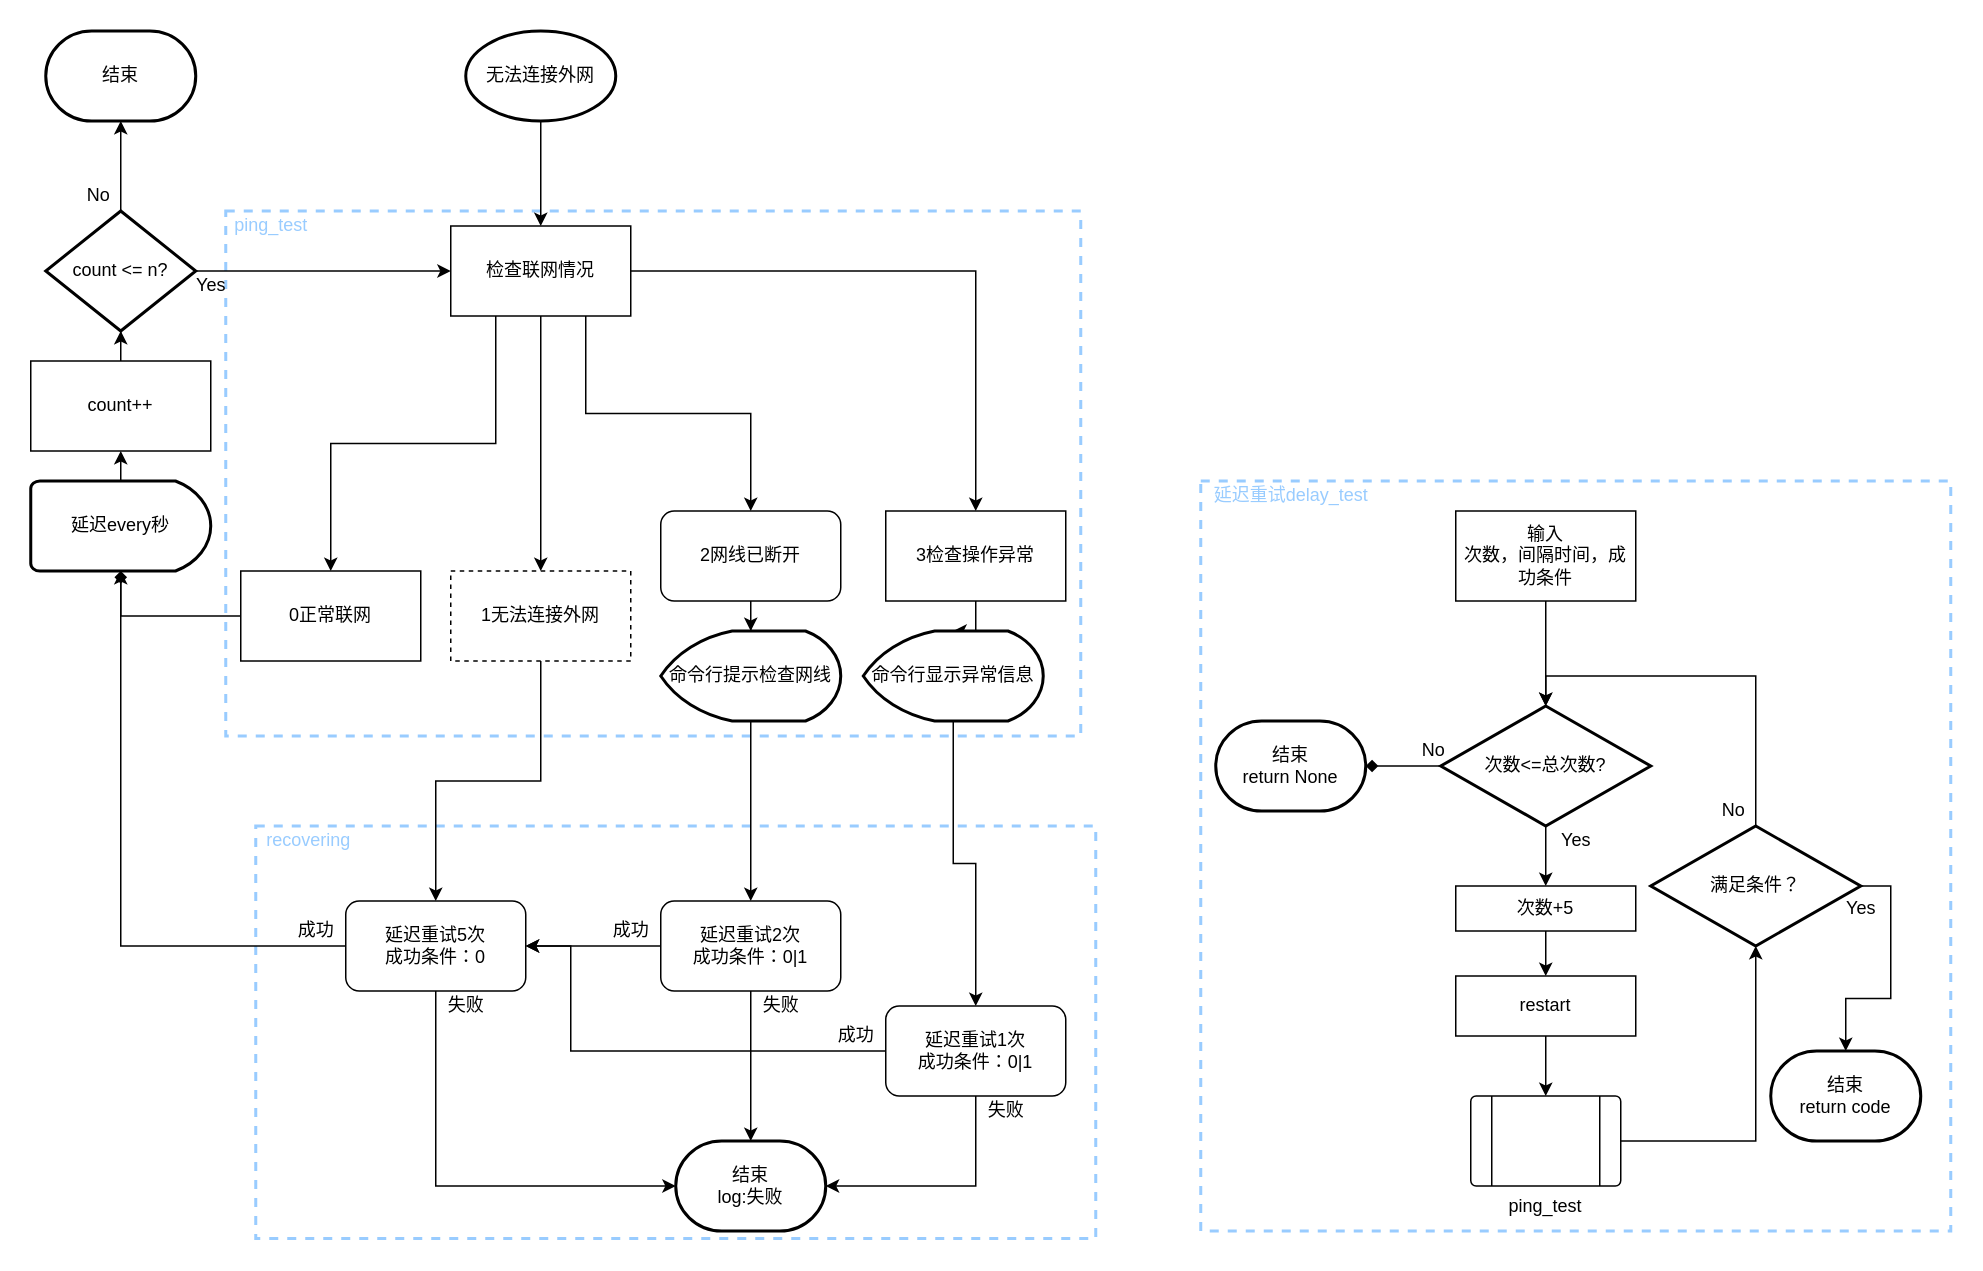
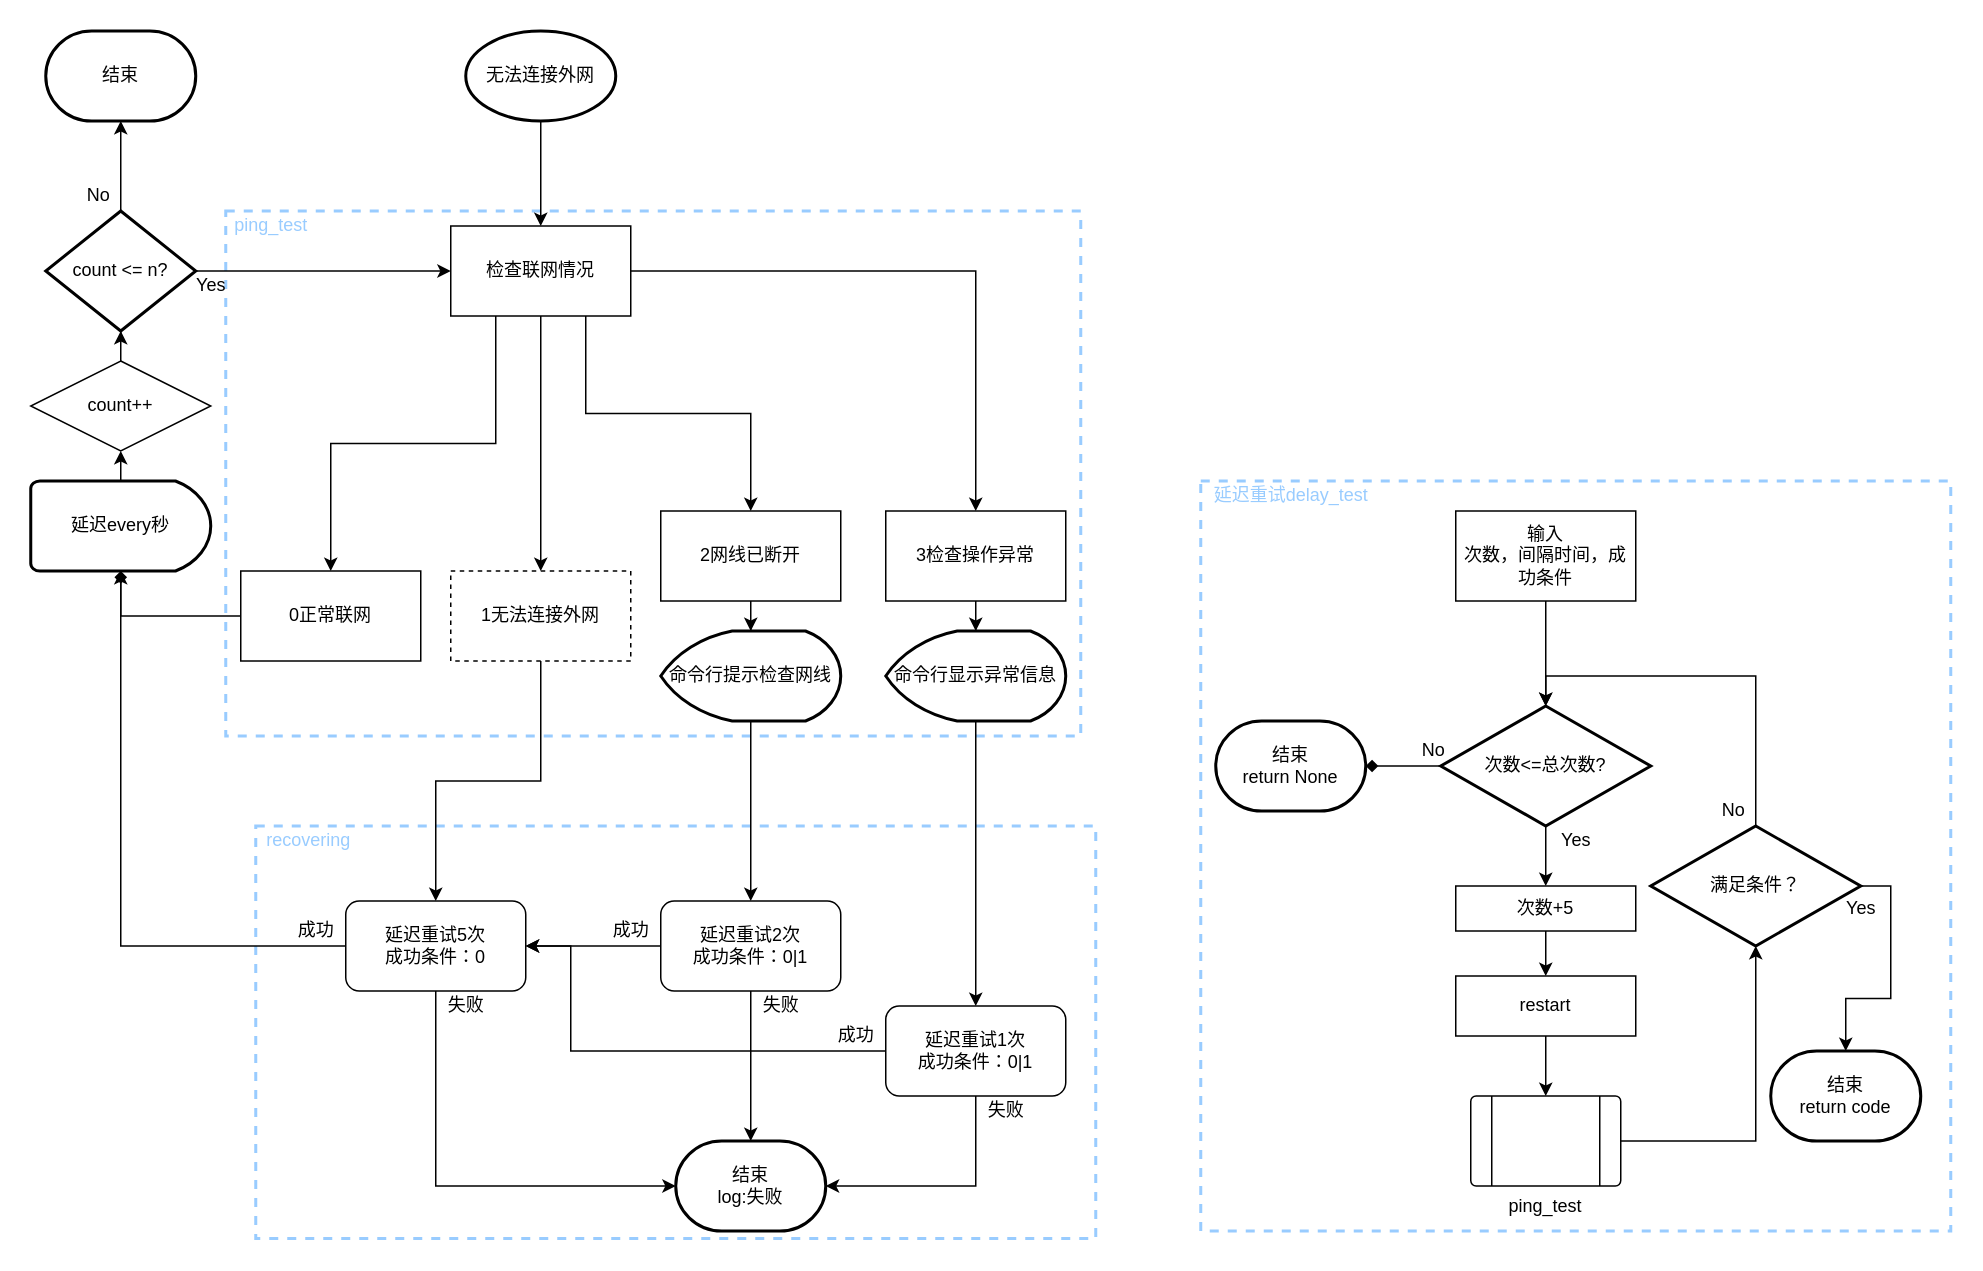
- <mxCell id="51" value="count++" style="rounded=0;whiteSpace=wrap;html=1;" parent="1" vertex="1"><mxGeometry x="20" y="240" width="120" height="60" as="geometry" /></mxCell>
+ <mxCell id="51" value="count++" style="rhombus;whiteSpace=wrap;html=1;" parent="1" vertex="1"><mxGeometry x="20" y="240" width="120" height="60" as="geometry" /></mxCell>
- <mxCell id="21" value="2网线已断开" style="whiteSpace=wrap;html=1;rounded=1;" parent="1" vertex="1"><mxGeometry x="440" y="340" width="120" height="60" as="geometry" /></mxCell>
+ <mxCell id="21" value="2网线已断开" style="rounded=0;whiteSpace=wrap;html=1;" parent="1" vertex="1"><mxGeometry x="440" y="340" width="120" height="60" as="geometry" /></mxCell>
- <mxCell id="29" value="命令行显示异常信息" style="strokeWidth=2;html=1;shape=mxgraph.flowchart.display;whiteSpace=wrap;fontFamily=Helvetica;fontSize=12;fontColor=#000000;align=center;strokeColor=#000000;fillColor=#ffffff;" parent="1" vertex="1"><mxGeometry x="575" y="420" width="120" height="60" as="geometry" /></mxCell>
+ <mxCell id="29" value="命令行显示异常信息" style="strokeWidth=2;html=1;shape=mxgraph.flowchart.display;whiteSpace=wrap;fontFamily=Helvetica;fontSize=12;fontColor=#000000;align=center;strokeColor=#000000;fillColor=#ffffff;" parent="1" vertex="1"><mxGeometry x="590" y="420" width="120" height="60" as="geometry" /></mxCell>
